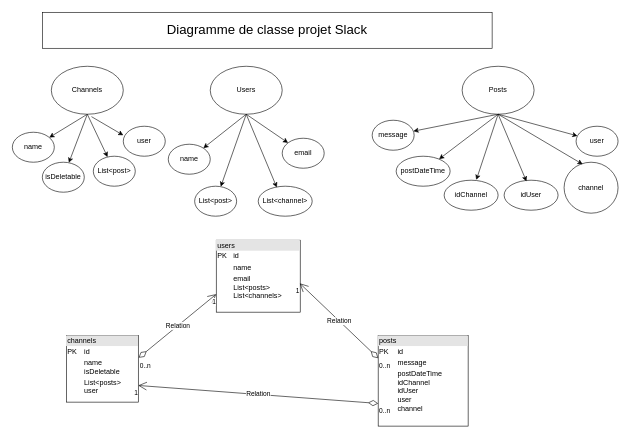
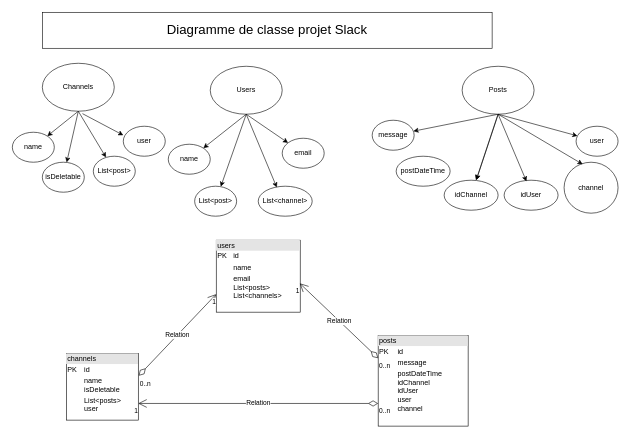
- <mxCell id="15" value="Channels" style="ellipse;whiteSpace=wrap;html=1;" parent="1" vertex="1"><mxGeometry x="85" y="110" width="120" height="80" as="geometry" /></mxCell>
+ <mxCell id="15" value="Channels" style="ellipse;whiteSpace=wrap;html=1;" parent="1" vertex="1"><mxGeometry x="70" y="105" width="120" height="80" as="geometry" /></mxCell>
- <mxCell id="34" value="" style="rounded=0;orthogonalLoop=1;jettySize=auto;html=1;exitX=0.5;exitY=1;exitDx=0;exitDy=0;" parent="1" source="31" target="36" edge="1"><mxGeometry relative="1" as="geometry" /></mxCell>
+ <mxCell id="34" value="" style="rounded=0;orthogonalLoop=1;jettySize=auto;html=1;exitX=0.5;exitY=1;exitDx=0;exitDy=0;" parent="1" source="31" target="42" edge="1"><mxGeometry relative="1" as="geometry" /></mxCell>
- <mxCell id="4" value="&lt;div style=&quot;box-sizing:border-box;width:100%;background:#e4e4e4;padding:2px;&quot;&gt;&lt;font color=&quot;#000000&quot;&gt;channels&lt;/font&gt;&lt;/div&gt;&lt;table style=&quot;width:100%;font-size:1em;&quot; cellpadding=&quot;2&quot; cellspacing=&quot;0&quot;&gt;&lt;tbody&gt;&lt;tr&gt;&lt;td&gt;PK&lt;/td&gt;&lt;td&gt;id&lt;/td&gt;&lt;/tr&gt;&lt;tr&gt;&lt;td&gt;&lt;br&gt;&lt;/td&gt;&lt;td&gt;name&lt;br&gt;isDeletable&lt;/td&gt;&lt;/tr&gt;&lt;tr&gt;&lt;td&gt;&lt;/td&gt;&lt;td&gt;List&amp;lt;posts&amp;gt;&lt;br&gt;user&lt;/td&gt;&lt;/tr&gt;&lt;/tbody&gt;&lt;/table&gt;" style="verticalAlign=top;align=left;overflow=fill;html=1;whiteSpace=wrap;" parent="1" vertex="1"><mxGeometry x="110" y="559" width="120" height="111" as="geometry" /></mxCell>
+ <mxCell id="4" value="&lt;div style=&quot;box-sizing:border-box;width:100%;background:#e4e4e4;padding:2px;&quot;&gt;&lt;font color=&quot;#000000&quot;&gt;channels&lt;/font&gt;&lt;/div&gt;&lt;table style=&quot;width:100%;font-size:1em;&quot; cellpadding=&quot;2&quot; cellspacing=&quot;0&quot;&gt;&lt;tbody&gt;&lt;tr&gt;&lt;td&gt;PK&lt;/td&gt;&lt;td&gt;id&lt;/td&gt;&lt;/tr&gt;&lt;tr&gt;&lt;td&gt;&lt;br&gt;&lt;/td&gt;&lt;td&gt;name&lt;br&gt;isDeletable&lt;/td&gt;&lt;/tr&gt;&lt;tr&gt;&lt;td&gt;&lt;/td&gt;&lt;td&gt;List&amp;lt;posts&amp;gt;&lt;br&gt;user&lt;/td&gt;&lt;/tr&gt;&lt;/tbody&gt;&lt;/table&gt;" style="verticalAlign=top;align=left;overflow=fill;html=1;whiteSpace=wrap;" parent="1" vertex="1"><mxGeometry x="110" y="589" width="120" height="111" as="geometry" /></mxCell>
